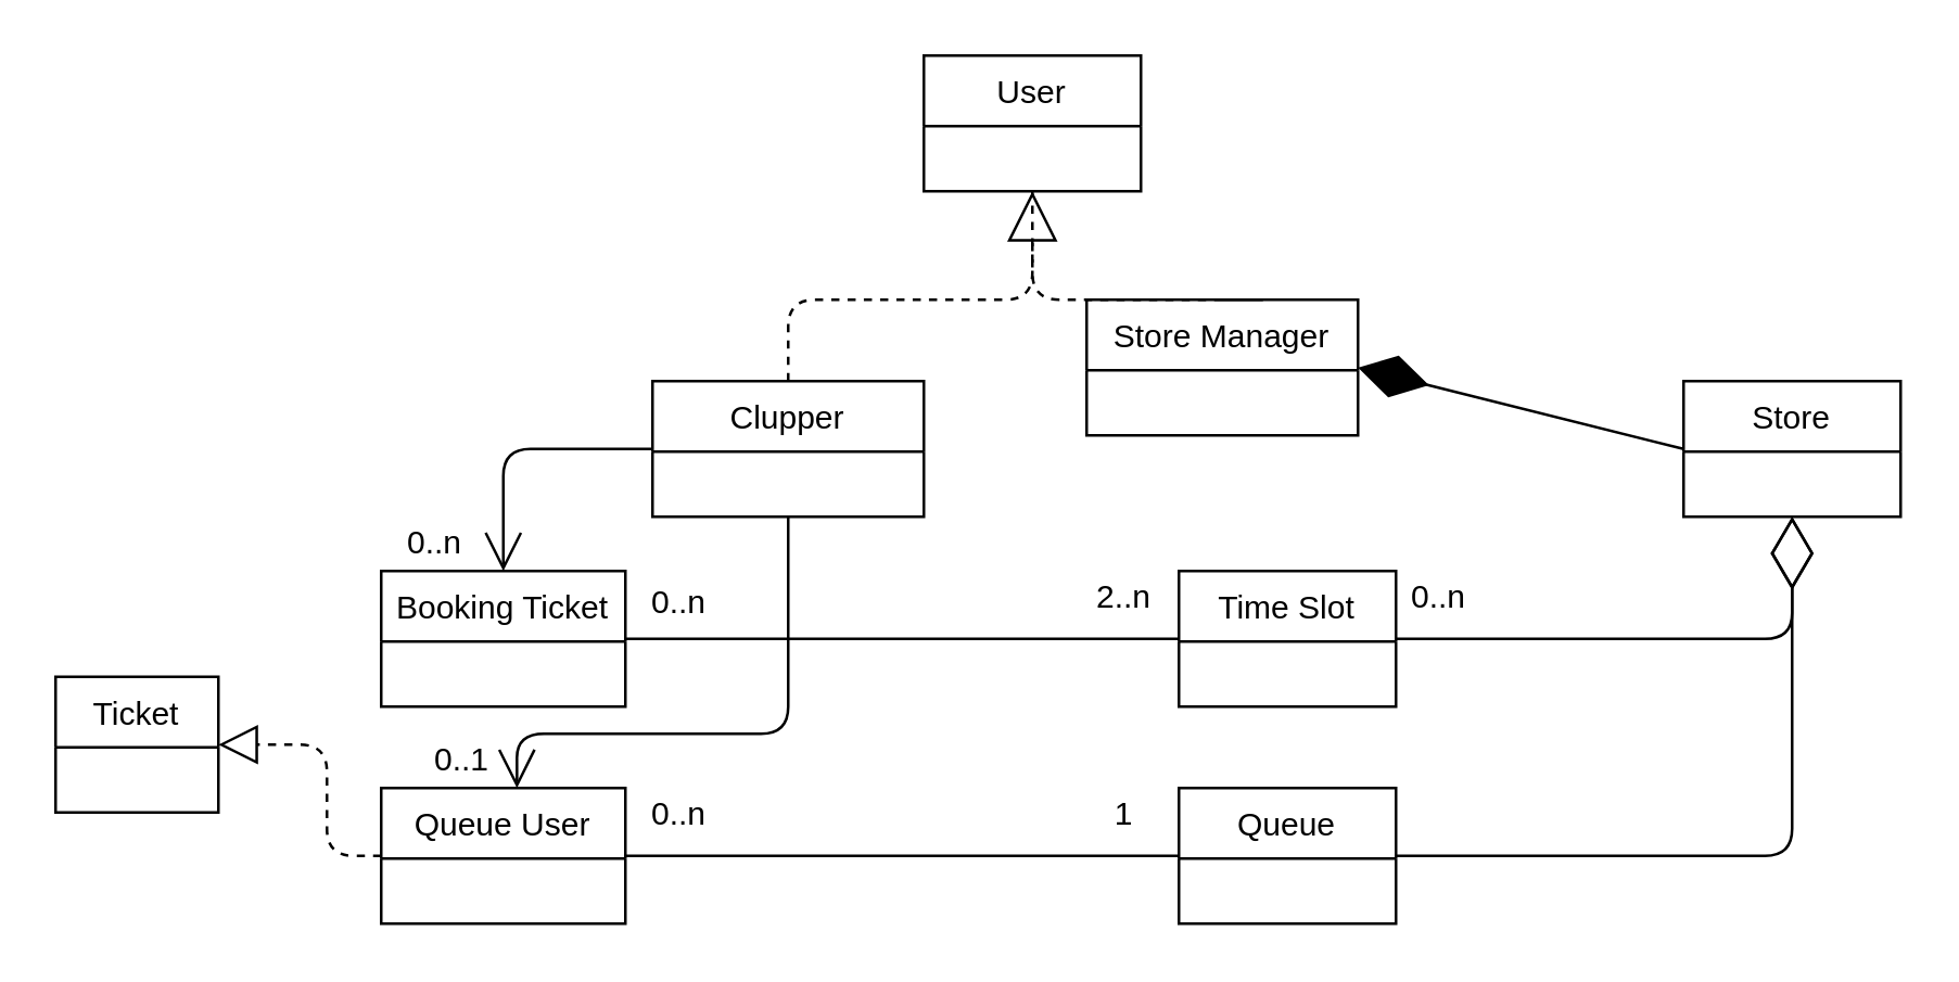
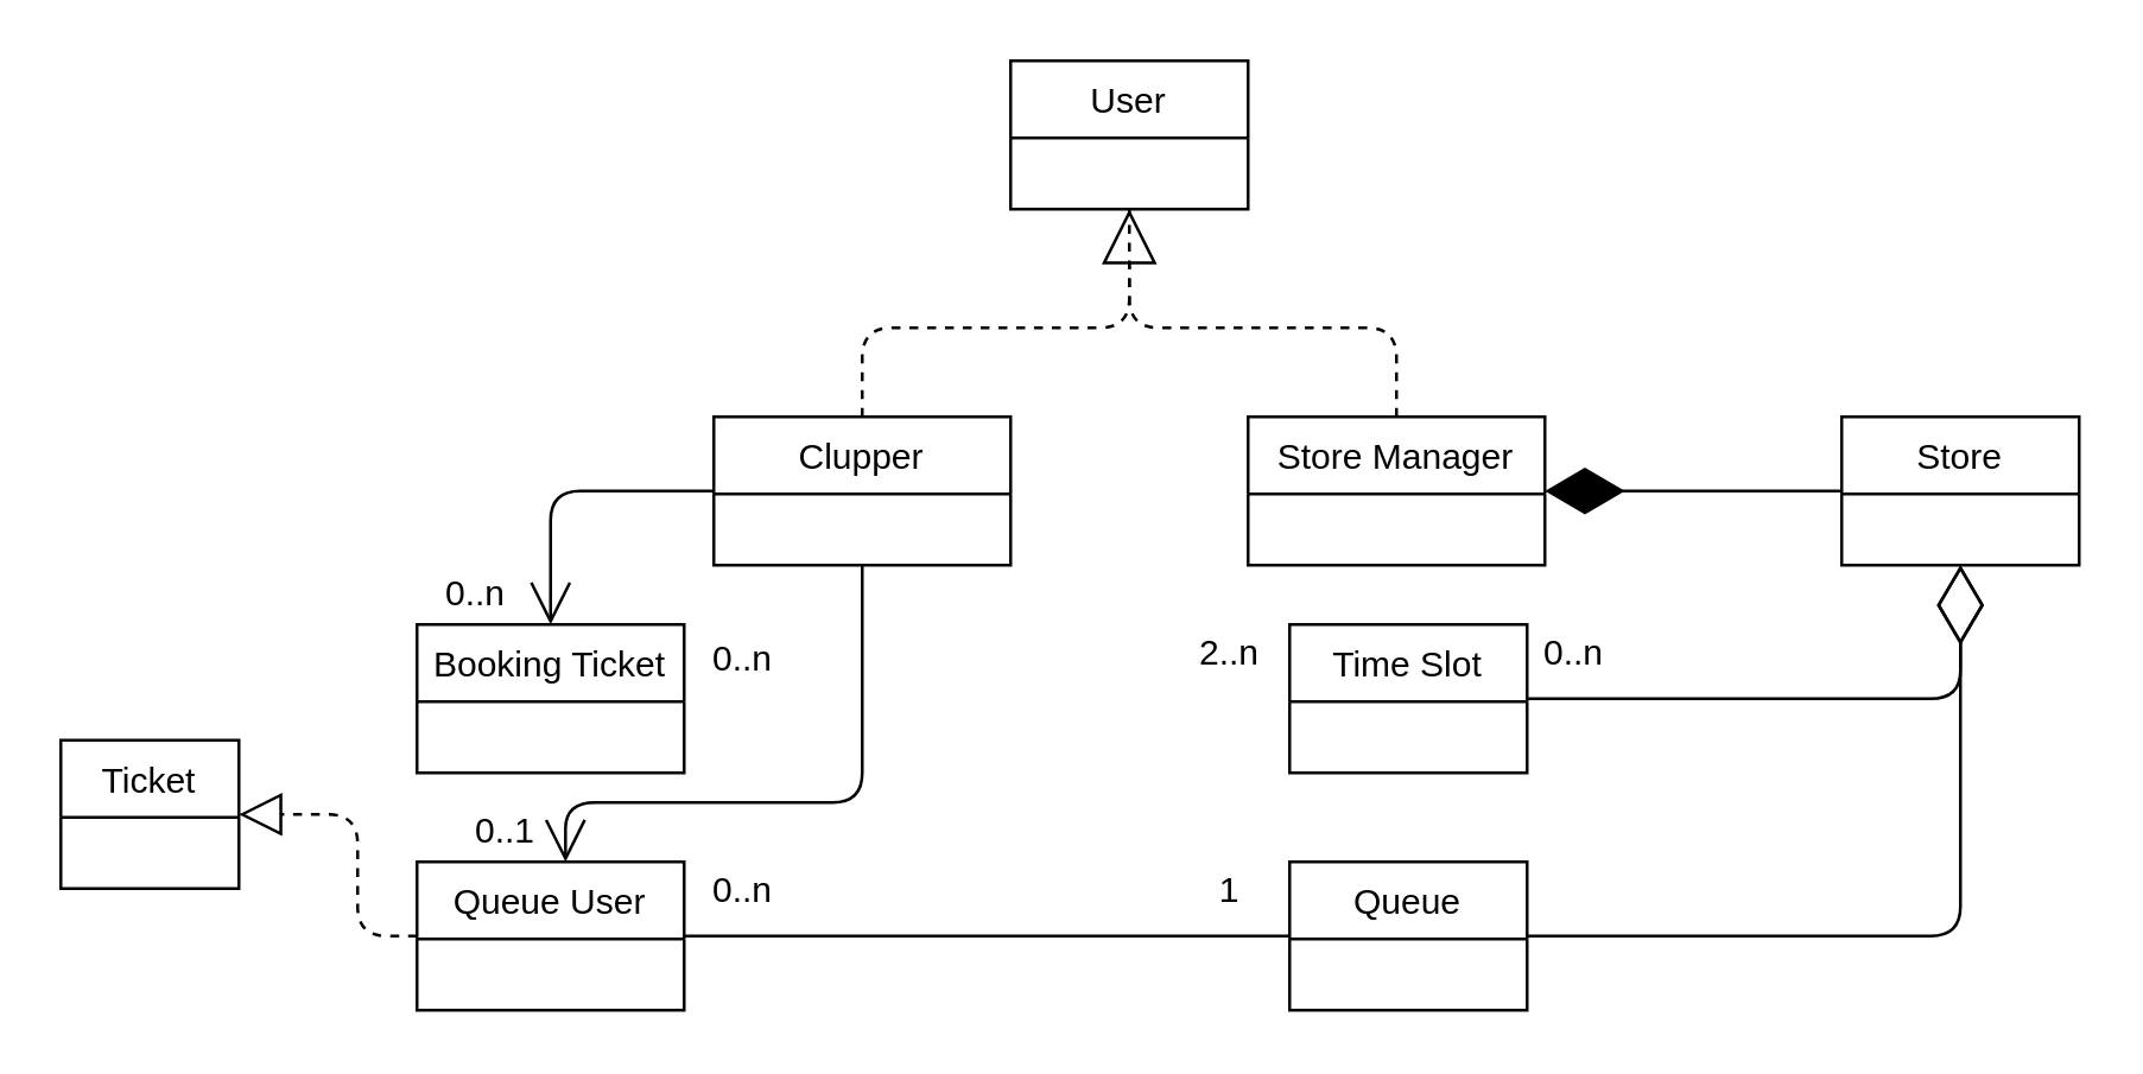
- <mxCell id="4" value="Store Manager" style="swimlane;fontStyle=0;childLayout=stackLayout;horizontal=1;startSize=26;fillColor=none;horizontalStack=0;resizeParent=1;resizeParentMax=0;resizeLast=0;collapsible=1;marginBottom=0;" vertex="1" parent="1"><mxGeometry x="400" y="110" width="100" height="50" as="geometry"><mxRectangle x="320" y="160" width="60" height="26" as="alternateBounds" /></mxGeometry></mxCell>
+ <mxCell id="4" value="Store Manager" style="swimlane;fontStyle=0;childLayout=stackLayout;horizontal=1;startSize=26;fillColor=none;horizontalStack=0;resizeParent=1;resizeParentMax=0;resizeLast=0;collapsible=1;marginBottom=0;" vertex="1" parent="1"><mxGeometry x="420" y="140" width="100" height="50" as="geometry"><mxRectangle x="320" y="160" width="60" height="26" as="alternateBounds" /></mxGeometry></mxCell>
- <mxCell id="21" value="" style="endArrow=none;html=1;entryX=0;entryY=0.5;entryDx=0;entryDy=0;exitX=1;exitY=0.5;exitDx=0;exitDy=0;" edge="1" parent="1" source="14" target="11"><mxGeometry width="50" height="50" relative="1" as="geometry"><mxPoint x="260" y="273.8" as="sourcePoint" /><mxPoint x="464" y="273.8" as="targetPoint" /></mxGeometry></mxCell>
